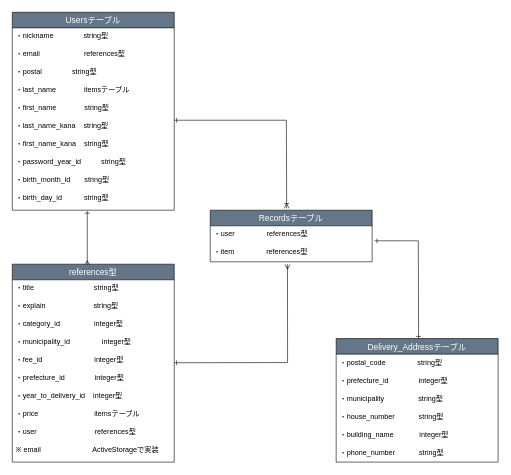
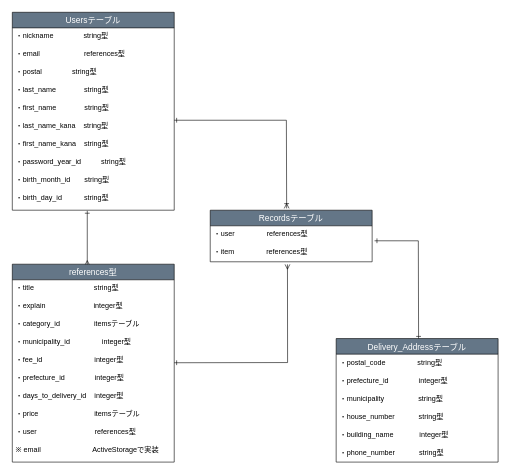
- <mxCell id="6" value="・last_name              itemsテーブル" style="text;fillColor=none;spacingLeft=4;spacingRight=4;overflow=hidden;rotatable=0;points=[[0,0.5],[1,0.5]];portConstraint=eastwest;fontSize=12;" parent="2" vertex="1"><mxGeometry y="116" width="270" height="30" as="geometry" /></mxCell>
+ <mxCell id="6" value="・last_name              string型" style="text;fillColor=none;spacingLeft=4;spacingRight=4;overflow=hidden;rotatable=0;points=[[0,0.5],[1,0.5]];portConstraint=eastwest;fontSize=12;" parent="2" vertex="1"><mxGeometry y="116" width="270" height="30" as="geometry" /></mxCell>
- <mxCell id="21" value="・explain                        string型" style="text;fillColor=none;spacingLeft=4;spacingRight=4;overflow=hidden;rotatable=0;points=[[0,0.5],[1,0.5]];portConstraint=eastwest;fontSize=12;" parent="19" vertex="1"><mxGeometry y="56" width="270" height="30" as="geometry" /></mxCell>
+ <mxCell id="21" value="・explain                        integer型" style="text;fillColor=none;spacingLeft=4;spacingRight=4;overflow=hidden;rotatable=0;points=[[0,0.5],[1,0.5]];portConstraint=eastwest;fontSize=12;" parent="19" vertex="1"><mxGeometry y="56" width="270" height="30" as="geometry" /></mxCell>
- <mxCell id="22" value="・category_id                 integer型" style="text;fillColor=none;spacingLeft=4;spacingRight=4;overflow=hidden;rotatable=0;points=[[0,0.5],[1,0.5]];portConstraint=eastwest;fontSize=12;" parent="19" vertex="1"><mxGeometry y="86" width="270" height="30" as="geometry" /></mxCell>
+ <mxCell id="22" value="・category_id                 itemsテーブル" style="text;fillColor=none;spacingLeft=4;spacingRight=4;overflow=hidden;rotatable=0;points=[[0,0.5],[1,0.5]];portConstraint=eastwest;fontSize=12;" parent="19" vertex="1"><mxGeometry y="86" width="270" height="30" as="geometry" /></mxCell>
- <mxCell id="26" value="・year_to_delivery_id    integer型" style="text;fillColor=none;spacingLeft=4;spacingRight=4;overflow=hidden;rotatable=0;points=[[0,0.5],[1,0.5]];portConstraint=eastwest;fontSize=12;" parent="19" vertex="1"><mxGeometry y="206" width="270" height="30" as="geometry" /></mxCell>
+ <mxCell id="26" value="・days_to_delivery_id    integer型" style="text;fillColor=none;spacingLeft=4;spacingRight=4;overflow=hidden;rotatable=0;points=[[0,0.5],[1,0.5]];portConstraint=eastwest;fontSize=12;" parent="19" vertex="1"><mxGeometry y="206" width="270" height="30" as="geometry" /></mxCell>
